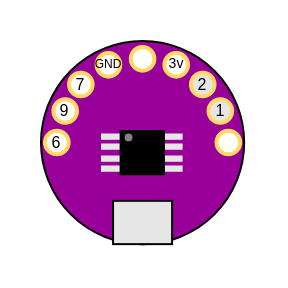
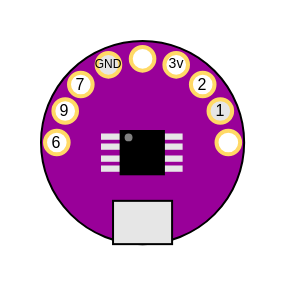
- <mxCell id="9" value="GND" style="ellipse;whiteSpace=wrap;html=1;aspect=fixed;flipH=1;fontSize=6;strokeWidth=2;strokeColor=#FFD966;" vertex="1" parent="1"><mxGeometry x="47.81" y="26" width="11.811" height="11.81" as="geometry" /></mxCell>
+ <mxCell id="9" value="GND" style="ellipse;whiteSpace=wrap;html=1;aspect=fixed;flipH=1;fontSize=6;strokeWidth=2;strokeColor=#FFD966;fillColor=#e6e6e6;" vertex="1" parent="1"><mxGeometry x="47.81" y="26" width="11.811" height="11.81" as="geometry" /></mxCell>
- <mxCell id="8" value="2" style="ellipse;whiteSpace=wrap;html=1;aspect=fixed;fontSize=8;strokeWidth=2;strokeColor=#FFD966;fillColor=#e6e6e6;" vertex="1" parent="1"><mxGeometry x="94.95" y="35.81" width="11.811" height="11.81" as="geometry" /></mxCell>
+ <mxCell id="8" value="2" style="ellipse;whiteSpace=wrap;html=1;aspect=fixed;fontSize=8;strokeWidth=2;strokeColor=#FFD966;" vertex="1" parent="1"><mxGeometry x="94.95" y="35.81" width="11.811" height="11.81" as="geometry" /></mxCell>
